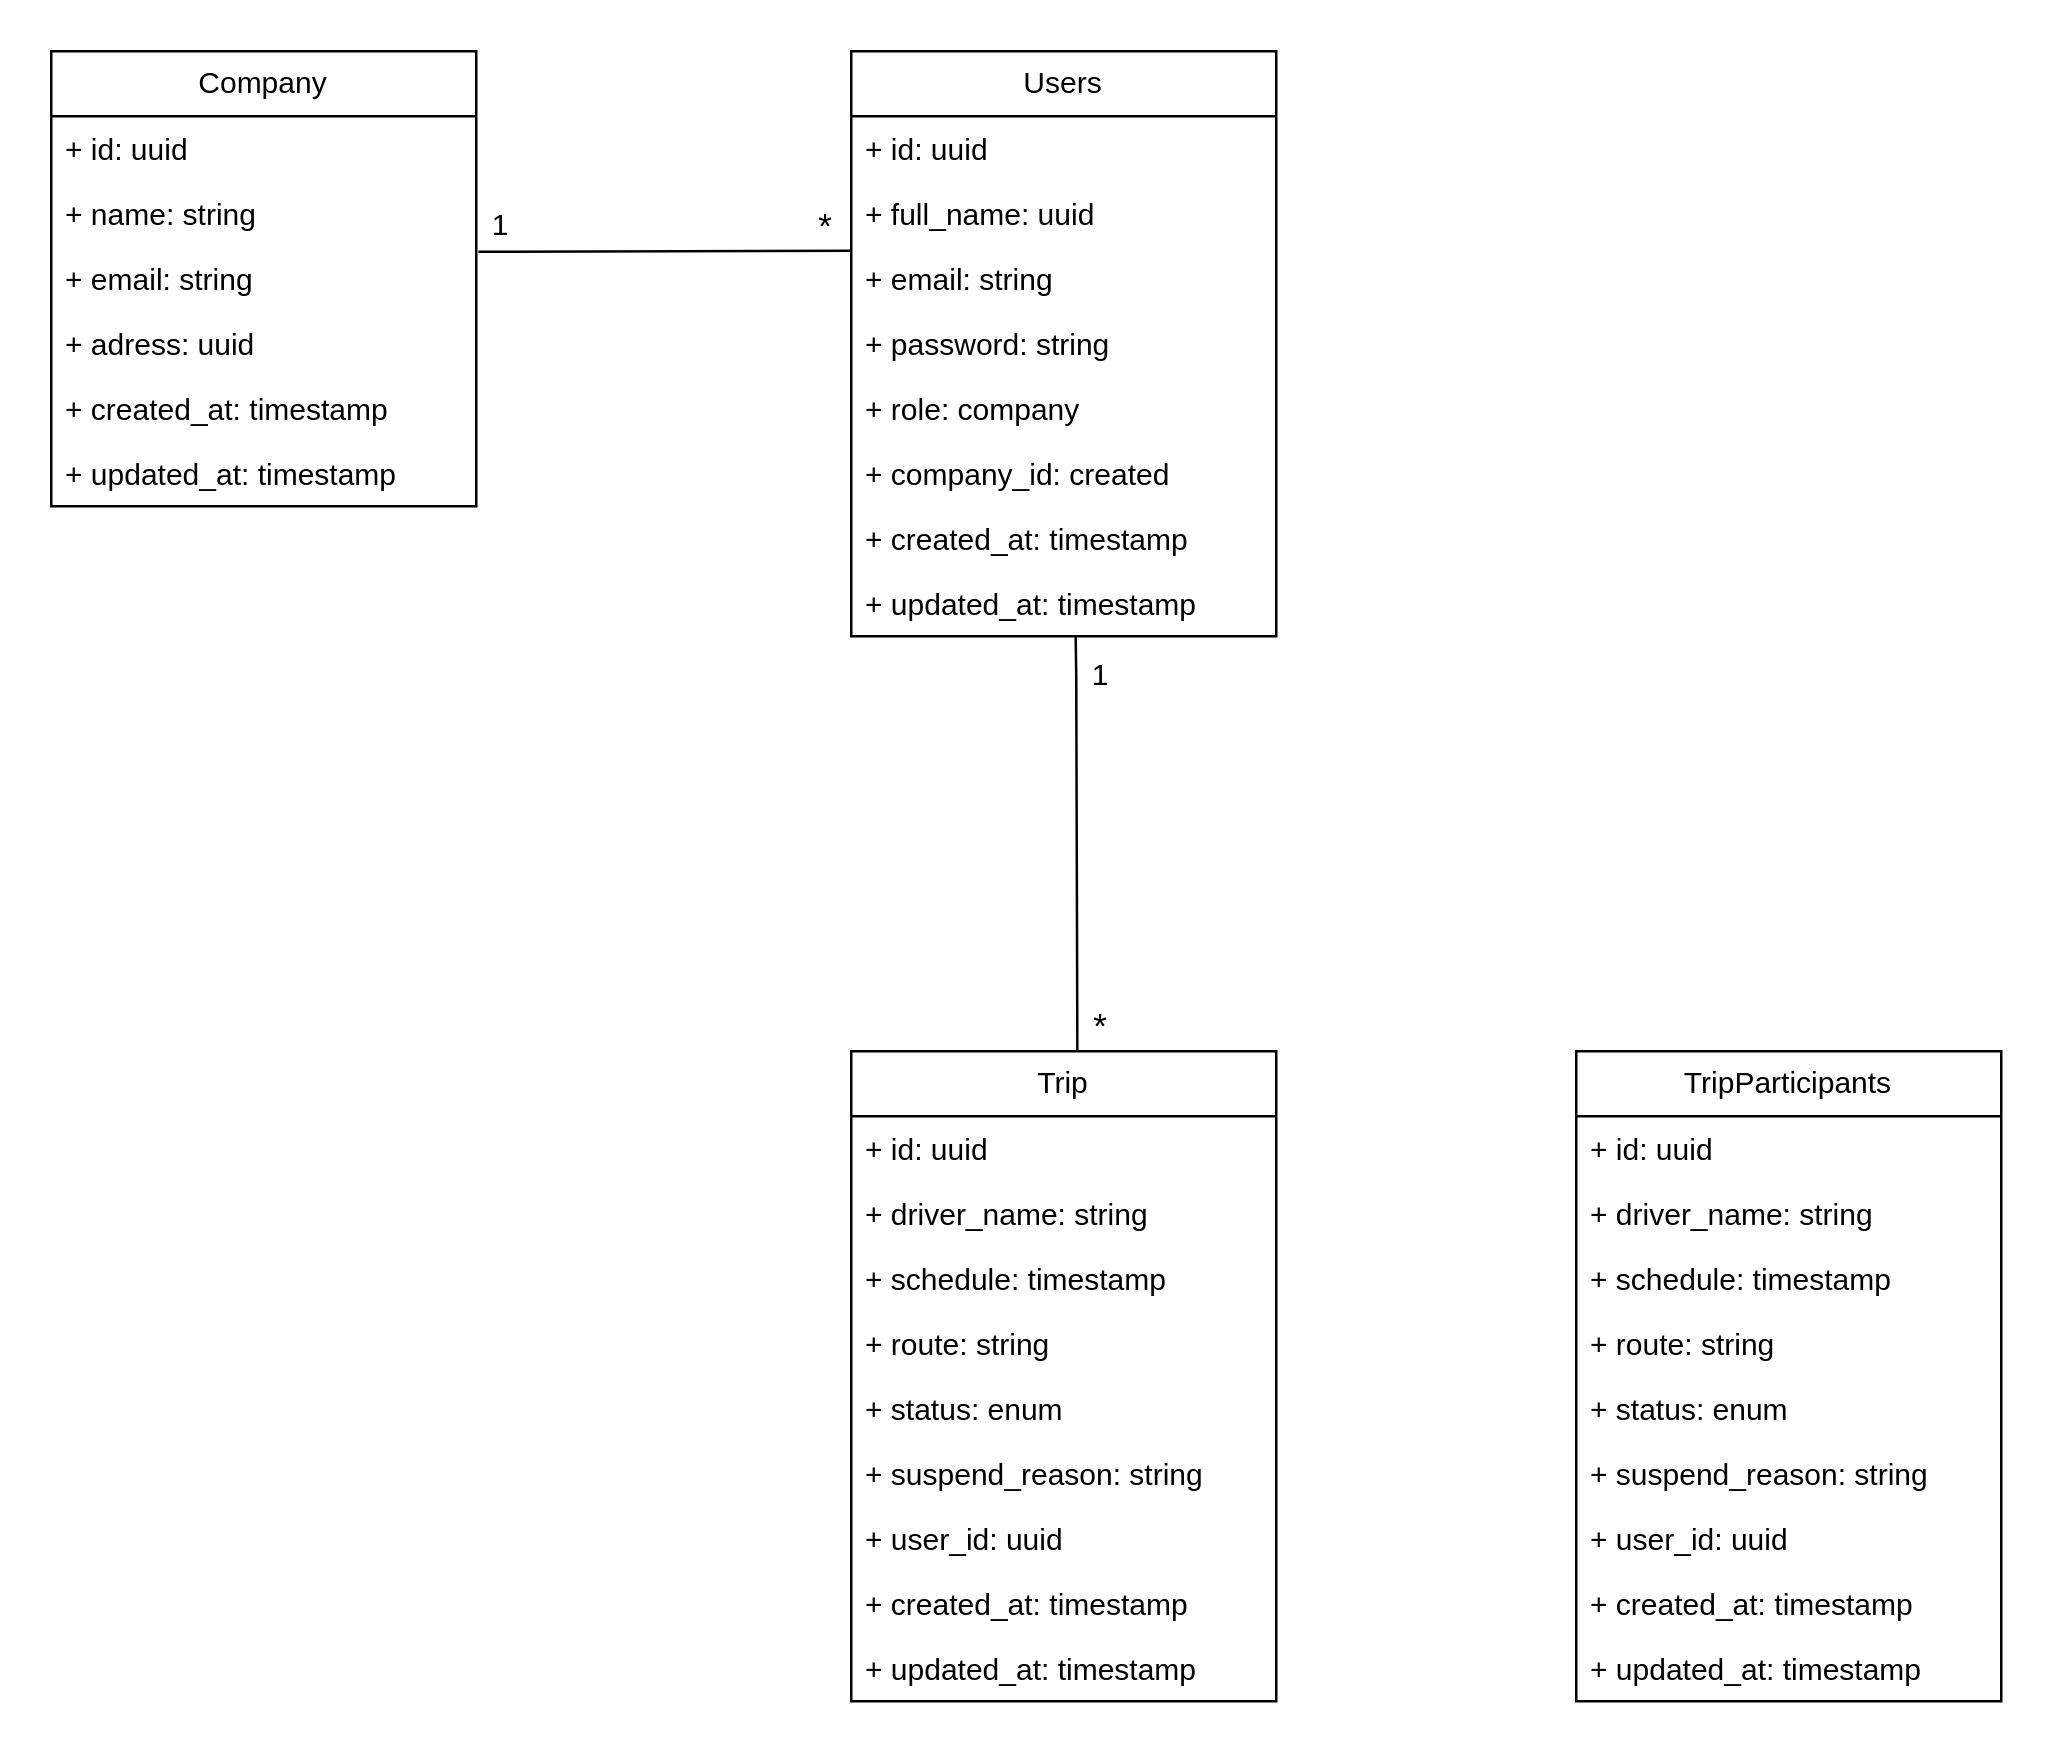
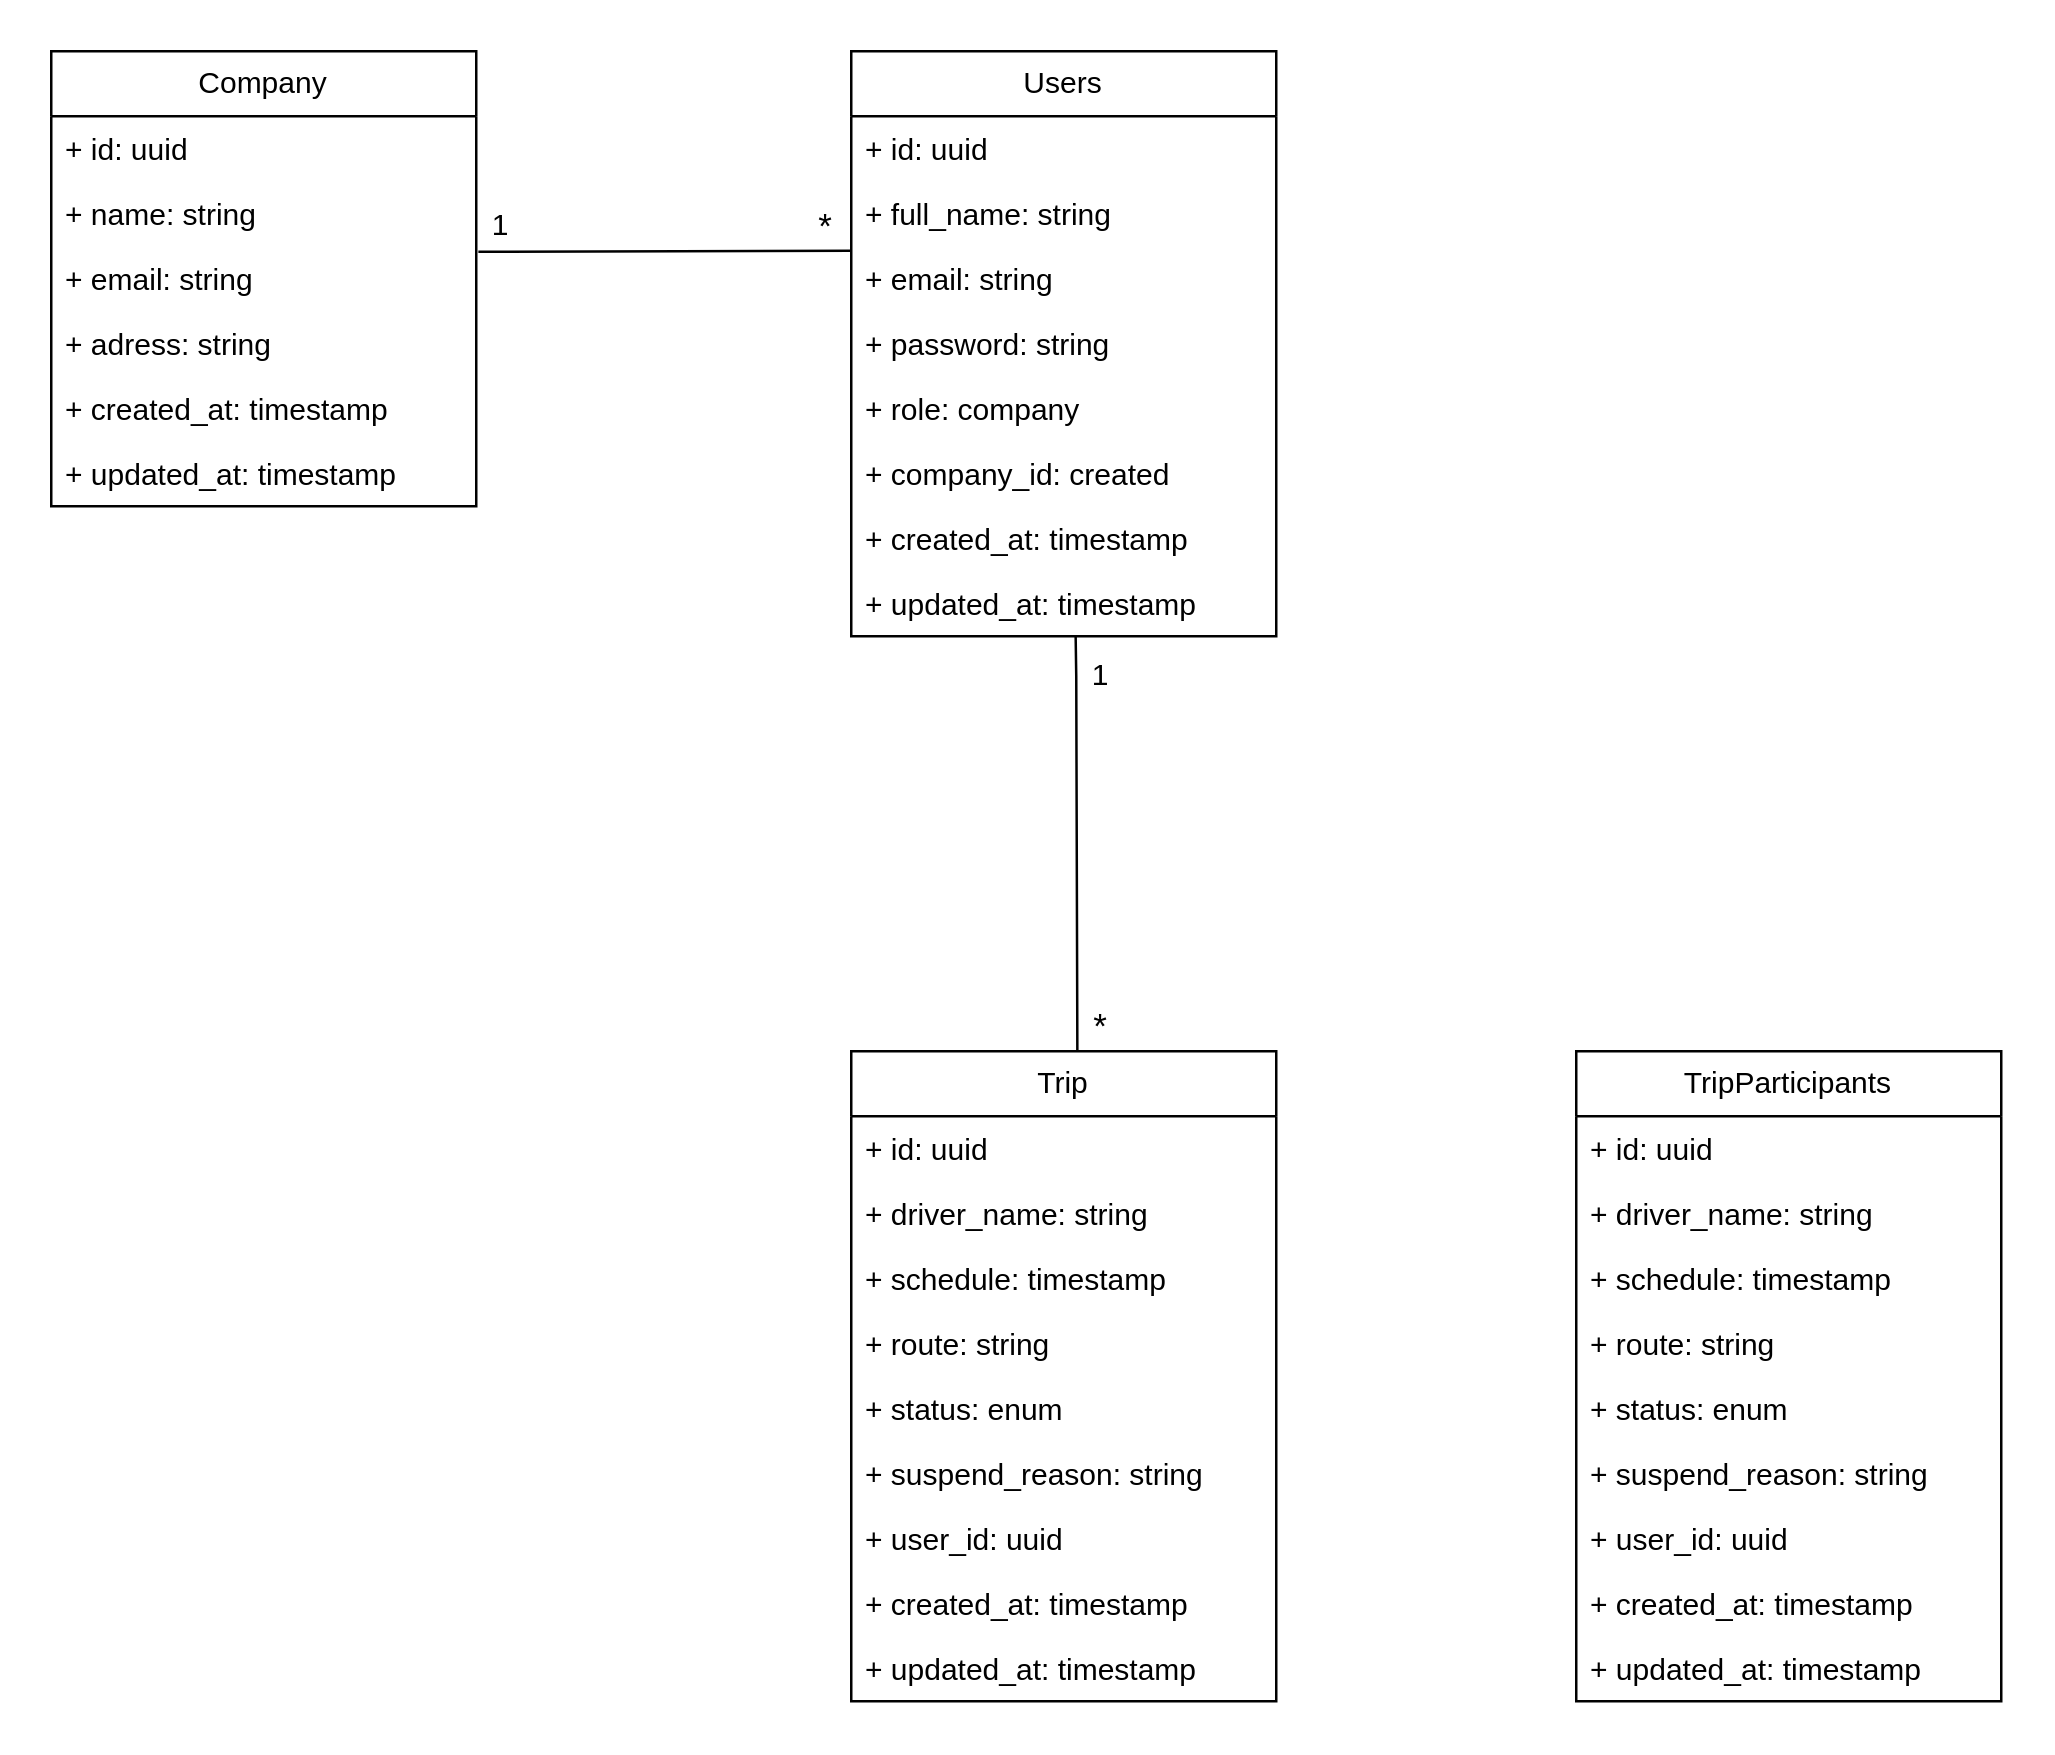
- <mxCell id="11" value="+ full_name: uuid" style="text;strokeColor=none;fillColor=none;align=left;verticalAlign=top;spacingLeft=4;spacingRight=4;overflow=hidden;rotatable=0;points=[[0,0.5],[1,0.5]];portConstraint=eastwest;whiteSpace=wrap;html=1;" vertex="1" parent="9"><mxGeometry y="52" width="170" height="26" as="geometry" /></mxCell>
+ <mxCell id="11" value="+ full_name: string" style="text;strokeColor=none;fillColor=none;align=left;verticalAlign=top;spacingLeft=4;spacingRight=4;overflow=hidden;rotatable=0;points=[[0,0.5],[1,0.5]];portConstraint=eastwest;whiteSpace=wrap;html=1;" vertex="1" parent="9"><mxGeometry y="52" width="170" height="26" as="geometry" /></mxCell>
- <mxCell id="6" value="+ adress: uuid" style="text;strokeColor=none;fillColor=none;align=left;verticalAlign=top;spacingLeft=4;spacingRight=4;overflow=hidden;rotatable=0;points=[[0,0.5],[1,0.5]];portConstraint=eastwest;whiteSpace=wrap;html=1;" vertex="1" parent="2"><mxGeometry y="104" width="170" height="26" as="geometry" /></mxCell>
+ <mxCell id="6" value="+ adress: string" style="text;strokeColor=none;fillColor=none;align=left;verticalAlign=top;spacingLeft=4;spacingRight=4;overflow=hidden;rotatable=0;points=[[0,0.5],[1,0.5]];portConstraint=eastwest;whiteSpace=wrap;html=1;" vertex="1" parent="2"><mxGeometry y="104" width="170" height="26" as="geometry" /></mxCell>
